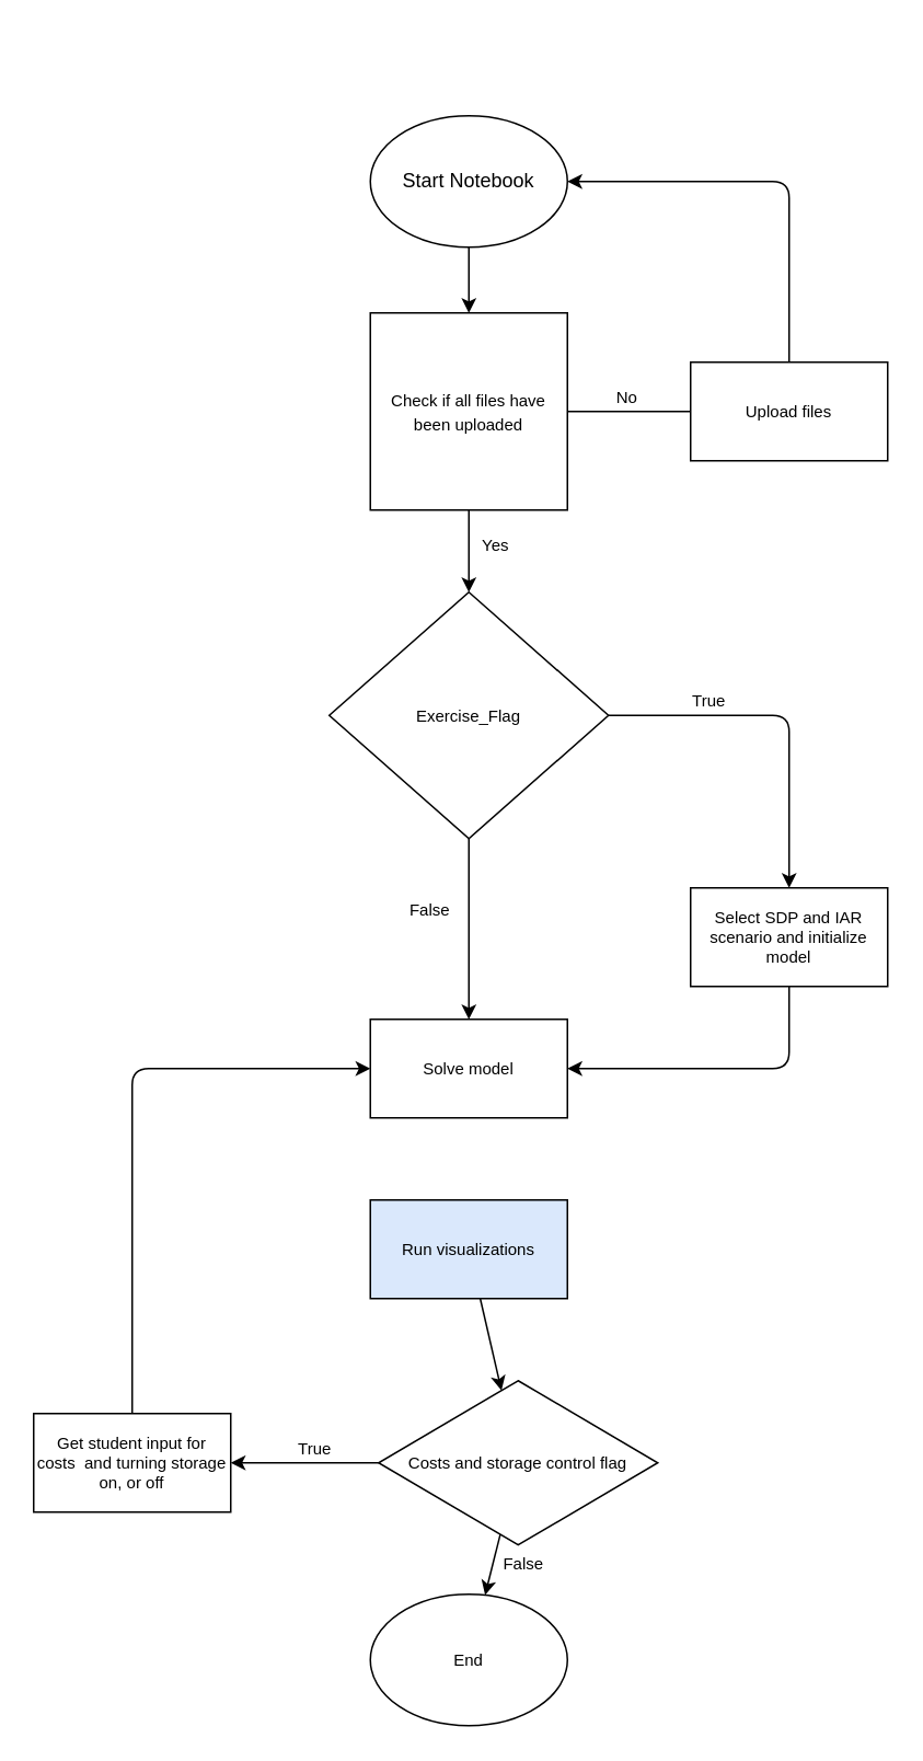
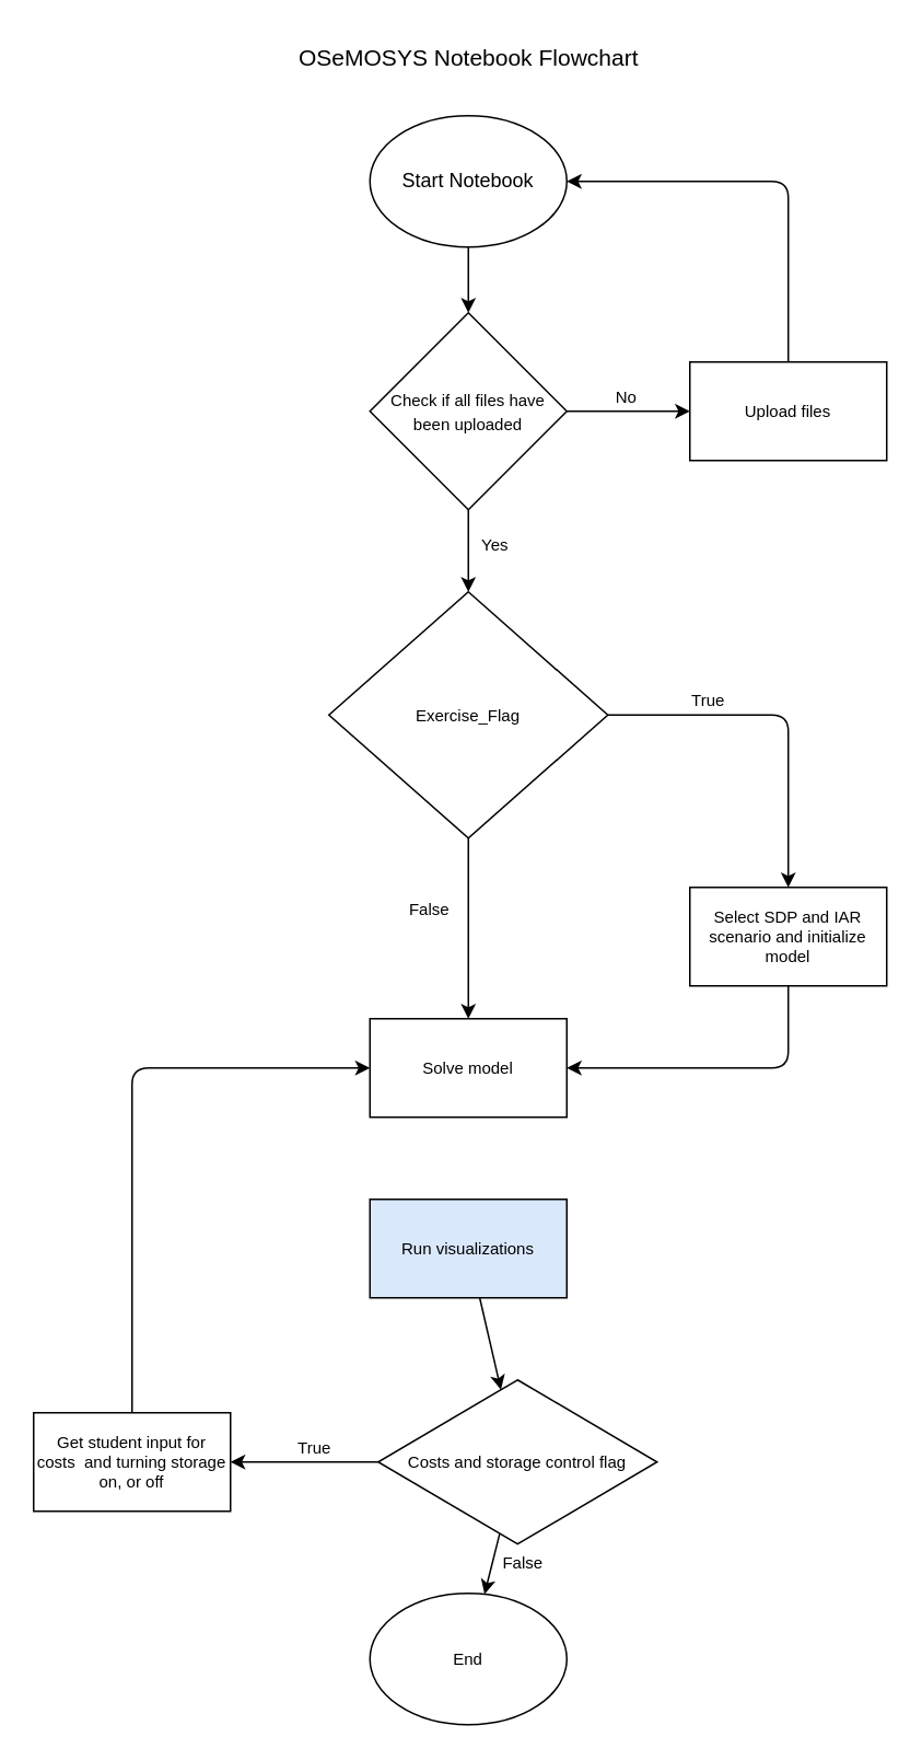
+ <mxCell id="29" value="&lt;font style=&quot;font-size: 14px;&quot;&gt;OSeMOSYS Notebook Flowchart&lt;/font&gt;" style="text;html=1;align=center;verticalAlign=middle;resizable=0;points=[];autosize=1;strokeColor=none;fillColor=none;fontSize=10;" vertex="1" parent="1"><mxGeometry x="170" y="20" width="230" height="30" as="geometry" /></mxCell>
- <mxCell id="8" value="&lt;font style=&quot;font-size: 10px;&quot;&gt;Check if all files have been uploaded&lt;/font&gt;" style="whiteSpace=wrap;html=1;rounded=0;" vertex="1" parent="1"><mxGeometry x="225" y="190" width="120" height="120" as="geometry" /></mxCell>
+ <mxCell id="8" value="&lt;font style=&quot;font-size: 10px;&quot;&gt;Check if all files have been uploaded&lt;/font&gt;" style="rhombus;whiteSpace=wrap;html=1;" vertex="1" parent="1"><mxGeometry x="225" y="190" width="120" height="120" as="geometry" /></mxCell>
- <mxCell id="4" value="" style="edgeStyle=none;html=1;fontSize=10;endArrow=none;" edge="1" parent="1" source="8" target="15"><mxGeometry relative="1" as="geometry" /></mxCell>
+ <mxCell id="4" value="" style="edgeStyle=none;html=1;fontSize=10;" edge="1" parent="1" source="8" target="15"><mxGeometry relative="1" as="geometry" /></mxCell>
